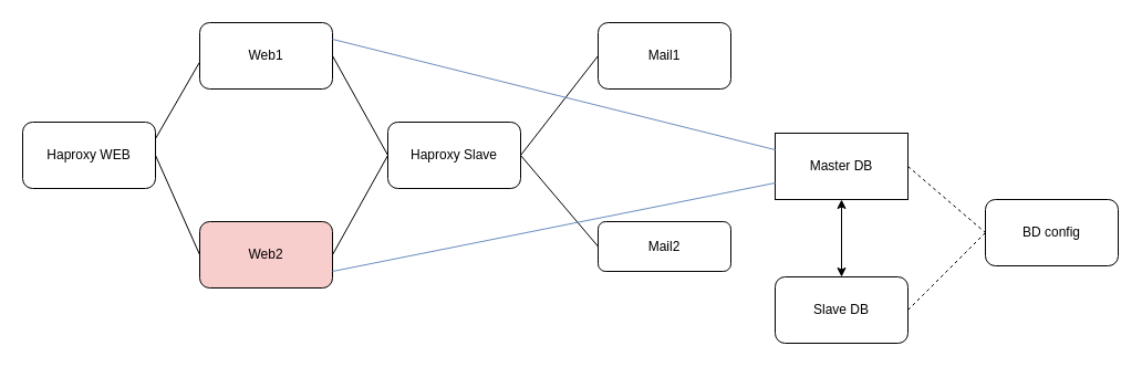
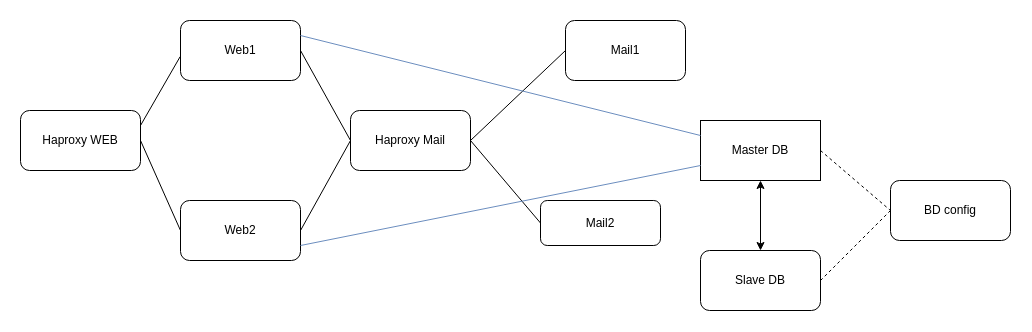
- <mxCell id="10" value="Mail1" style="rounded=1;whiteSpace=wrap;html=1;" vertex="1" parent="1"><mxGeometry x="540" y="20" width="120" height="60" as="geometry" /></mxCell>
+ <mxCell id="10" value="Mail1" style="rounded=1;whiteSpace=wrap;html=1;" vertex="1" parent="1"><mxGeometry x="565" y="20" width="120" height="60" as="geometry" /></mxCell>
- <mxCell id="7" value="Haproxy Slave" style="rounded=1;whiteSpace=wrap;html=1;" vertex="1" parent="1"><mxGeometry x="350" y="110" width="120" height="60" as="geometry" /></mxCell>
+ <mxCell id="7" value="Haproxy Mail" style="rounded=1;whiteSpace=wrap;html=1;" vertex="1" parent="1"><mxGeometry x="350" y="110" width="120" height="60" as="geometry" /></mxCell>
- <mxCell id="4" value="Web2" style="rounded=1;whiteSpace=wrap;html=1;fillColor=#f8cecc;" vertex="1" parent="1"><mxGeometry x="180" y="200" width="120" height="60" as="geometry" /></mxCell>
+ <mxCell id="4" value="Web2" style="rounded=1;whiteSpace=wrap;html=1;" vertex="1" parent="1"><mxGeometry x="180" y="200" width="120" height="60" as="geometry" /></mxCell>
